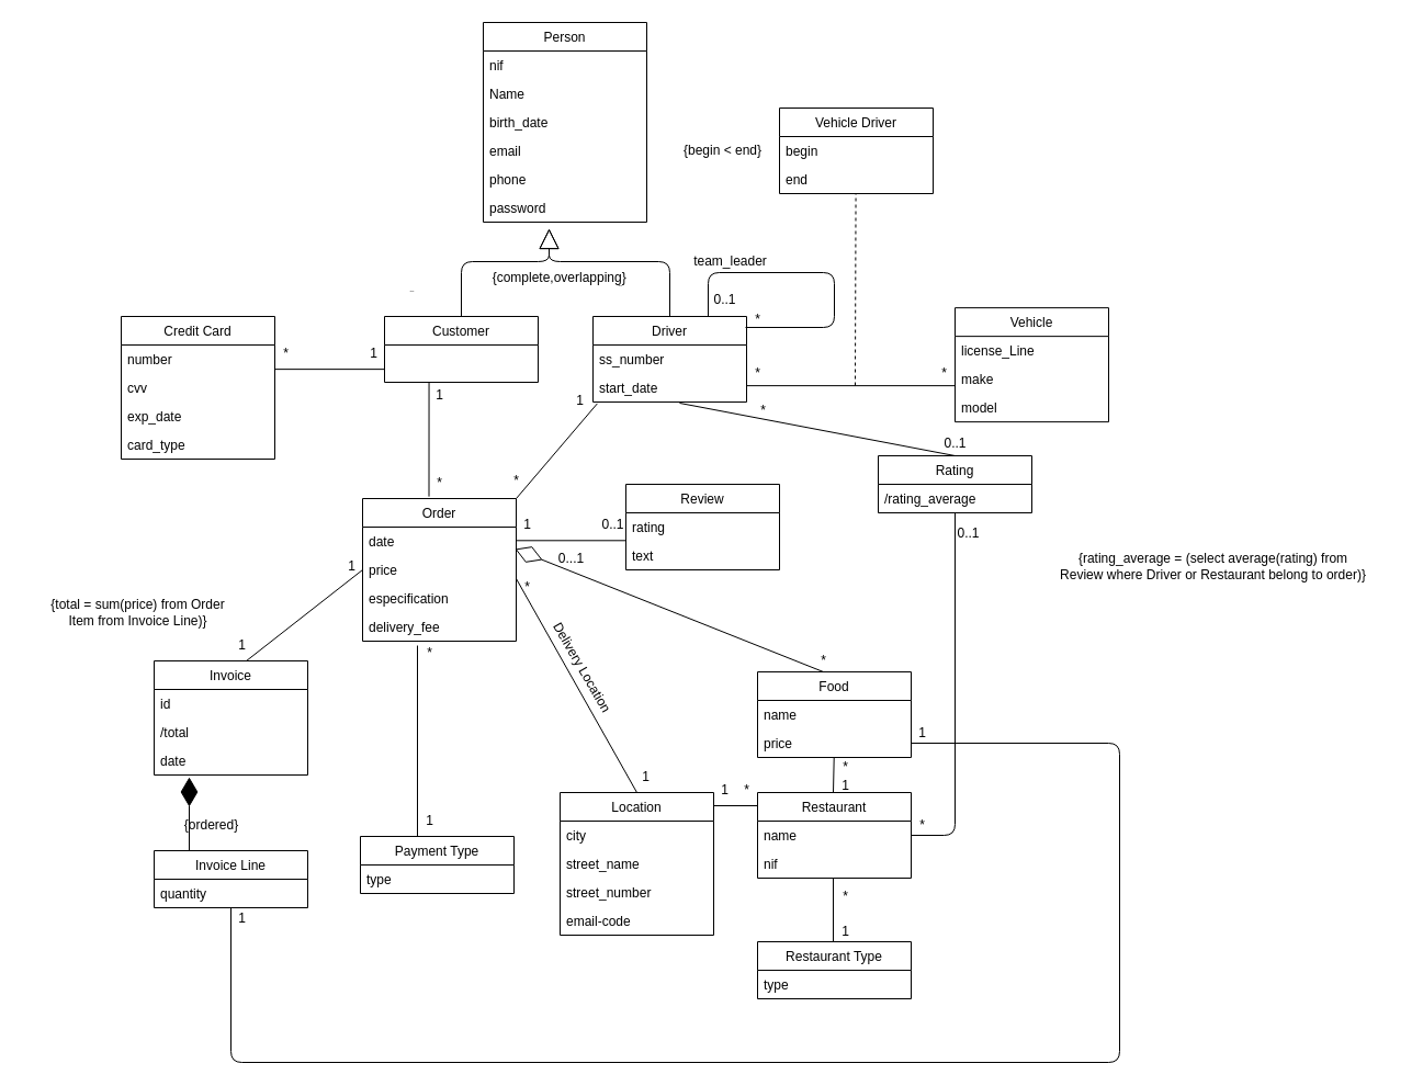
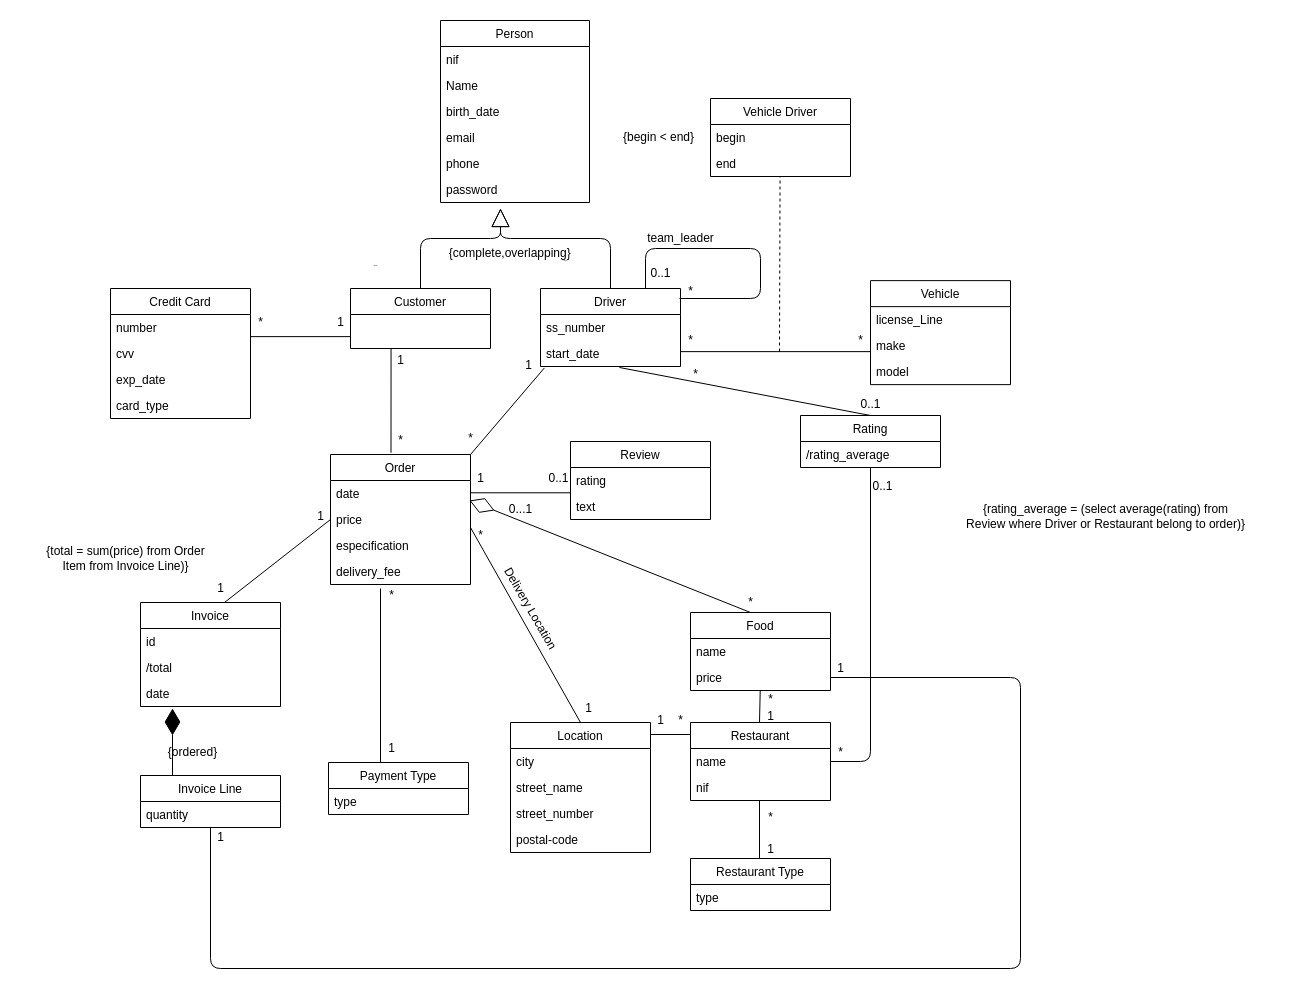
- <mxCell id="112" value="team_leader" style="text;html=1;align=center;verticalAlign=middle;resizable=0;points=[];autosize=1;" parent="1" vertex="1"><mxGeometry x="620" y="228" width="90" height="20" as="geometry" /></mxCell>
+ <mxCell id="112" value="team_leader" style="text;html=1;align=center;verticalAlign=middle;resizable=0;points=[];autosize=1;" parent="1" vertex="1"><mxGeometry x="635" y="228" width="90" height="20" as="geometry" /></mxCell>
- <mxCell id="51" value="email-code" style="text;strokeColor=none;fillColor=none;align=left;verticalAlign=top;spacingLeft=4;spacingRight=4;overflow=hidden;rotatable=0;points=[[0,0.5],[1,0.5]];portConstraint=eastwest;" parent="47" vertex="1"><mxGeometry y="104" width="140" height="26" as="geometry" /></mxCell>
+ <mxCell id="51" value="postal-code" style="text;strokeColor=none;fillColor=none;align=left;verticalAlign=top;spacingLeft=4;spacingRight=4;overflow=hidden;rotatable=0;points=[[0,0.5],[1,0.5]];portConstraint=eastwest;" parent="47" vertex="1"><mxGeometry y="104" width="140" height="26" as="geometry" /></mxCell>
